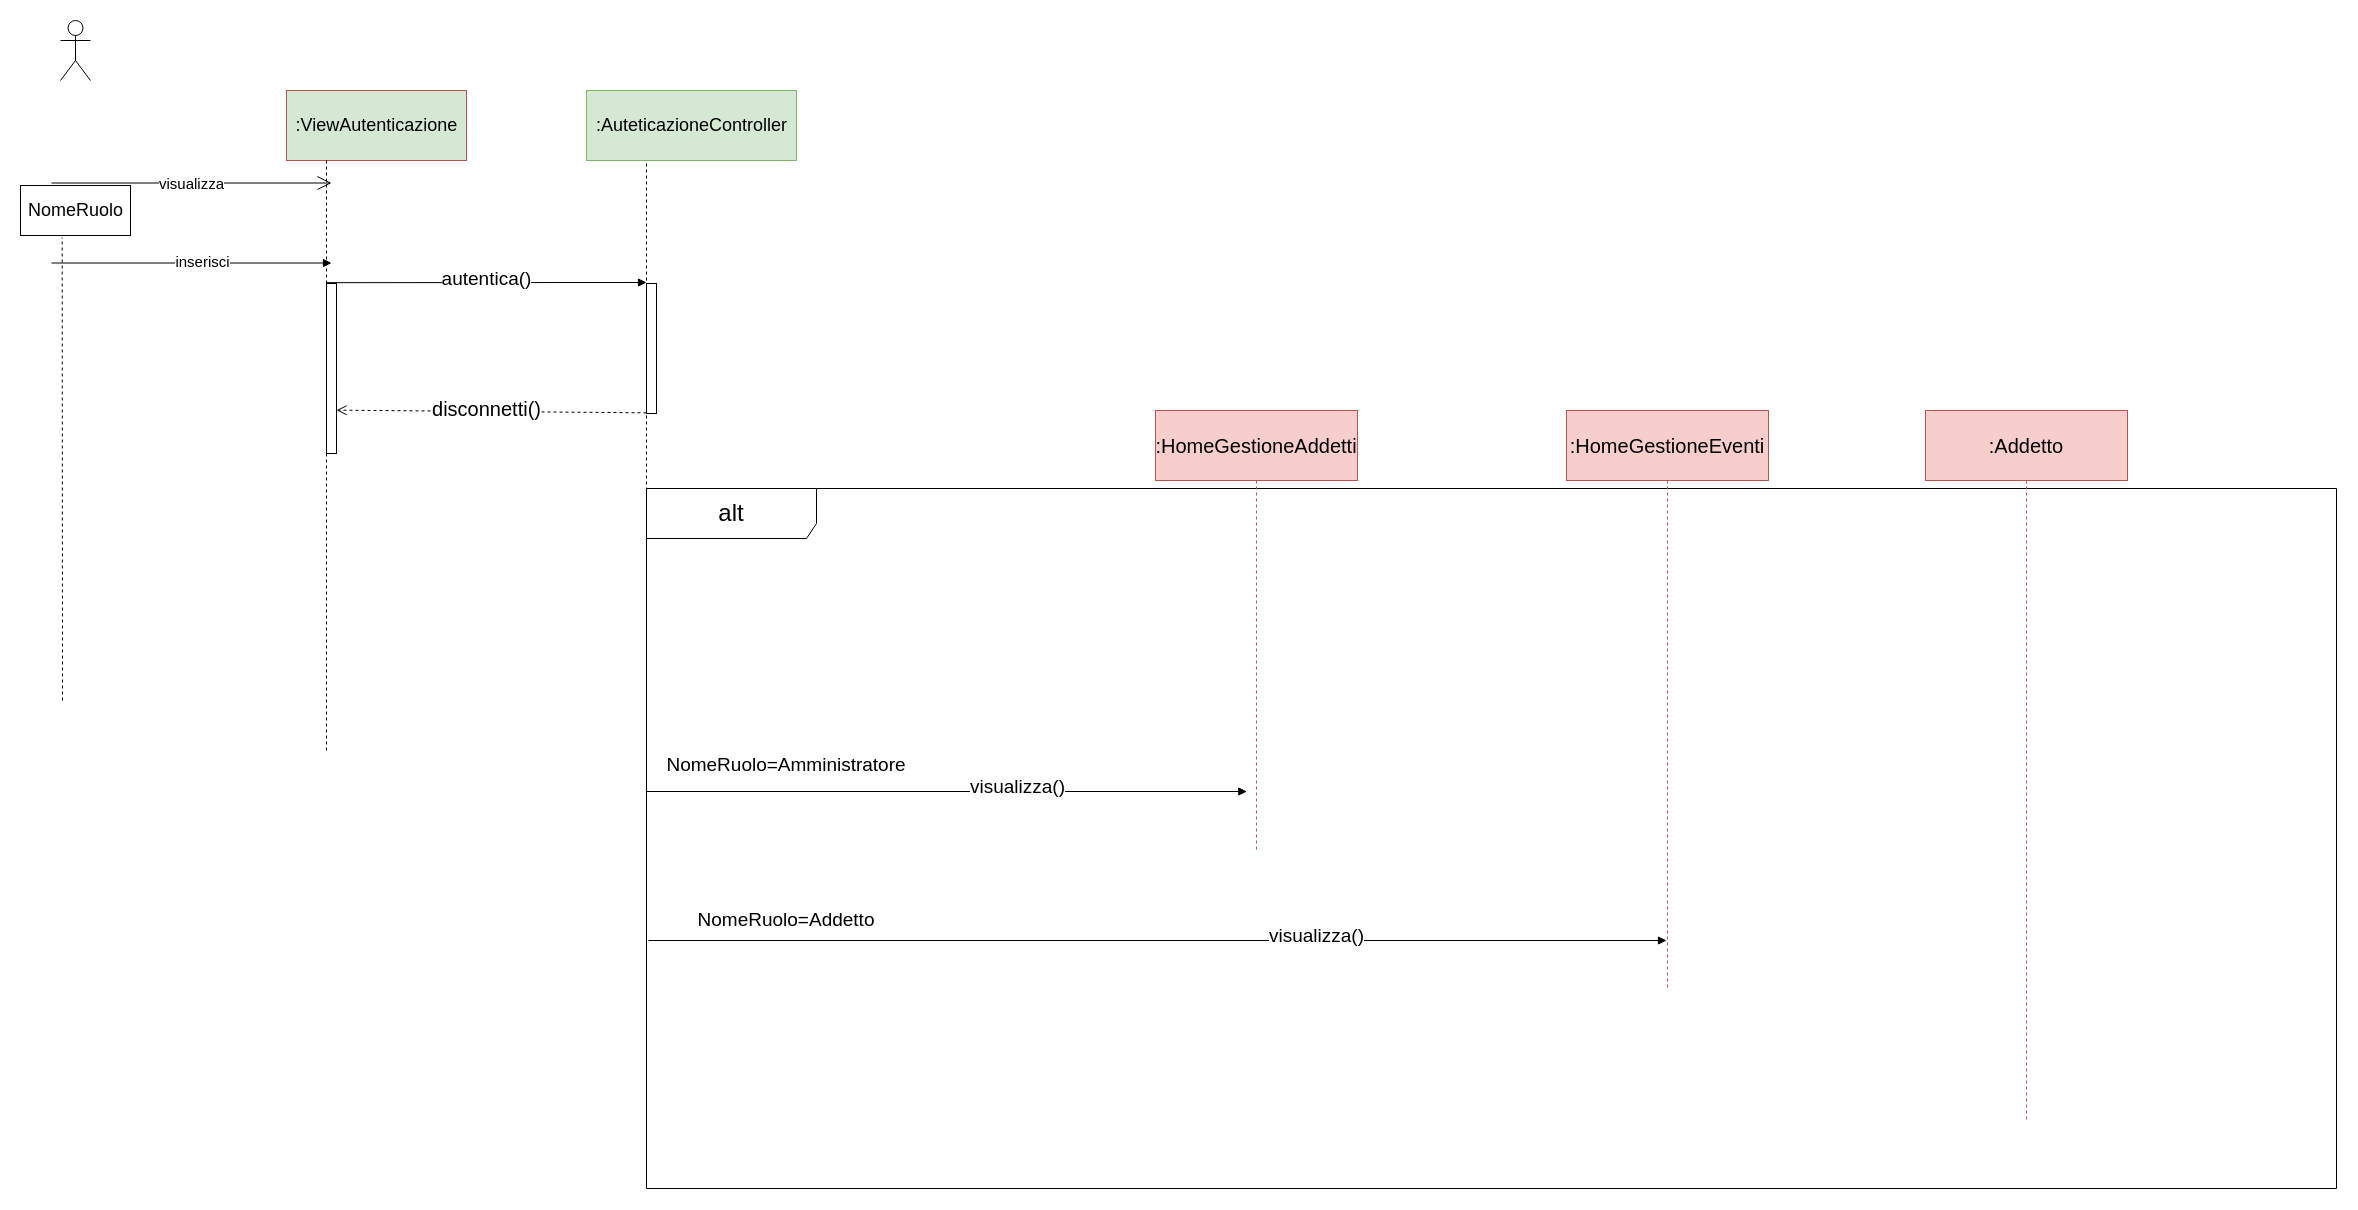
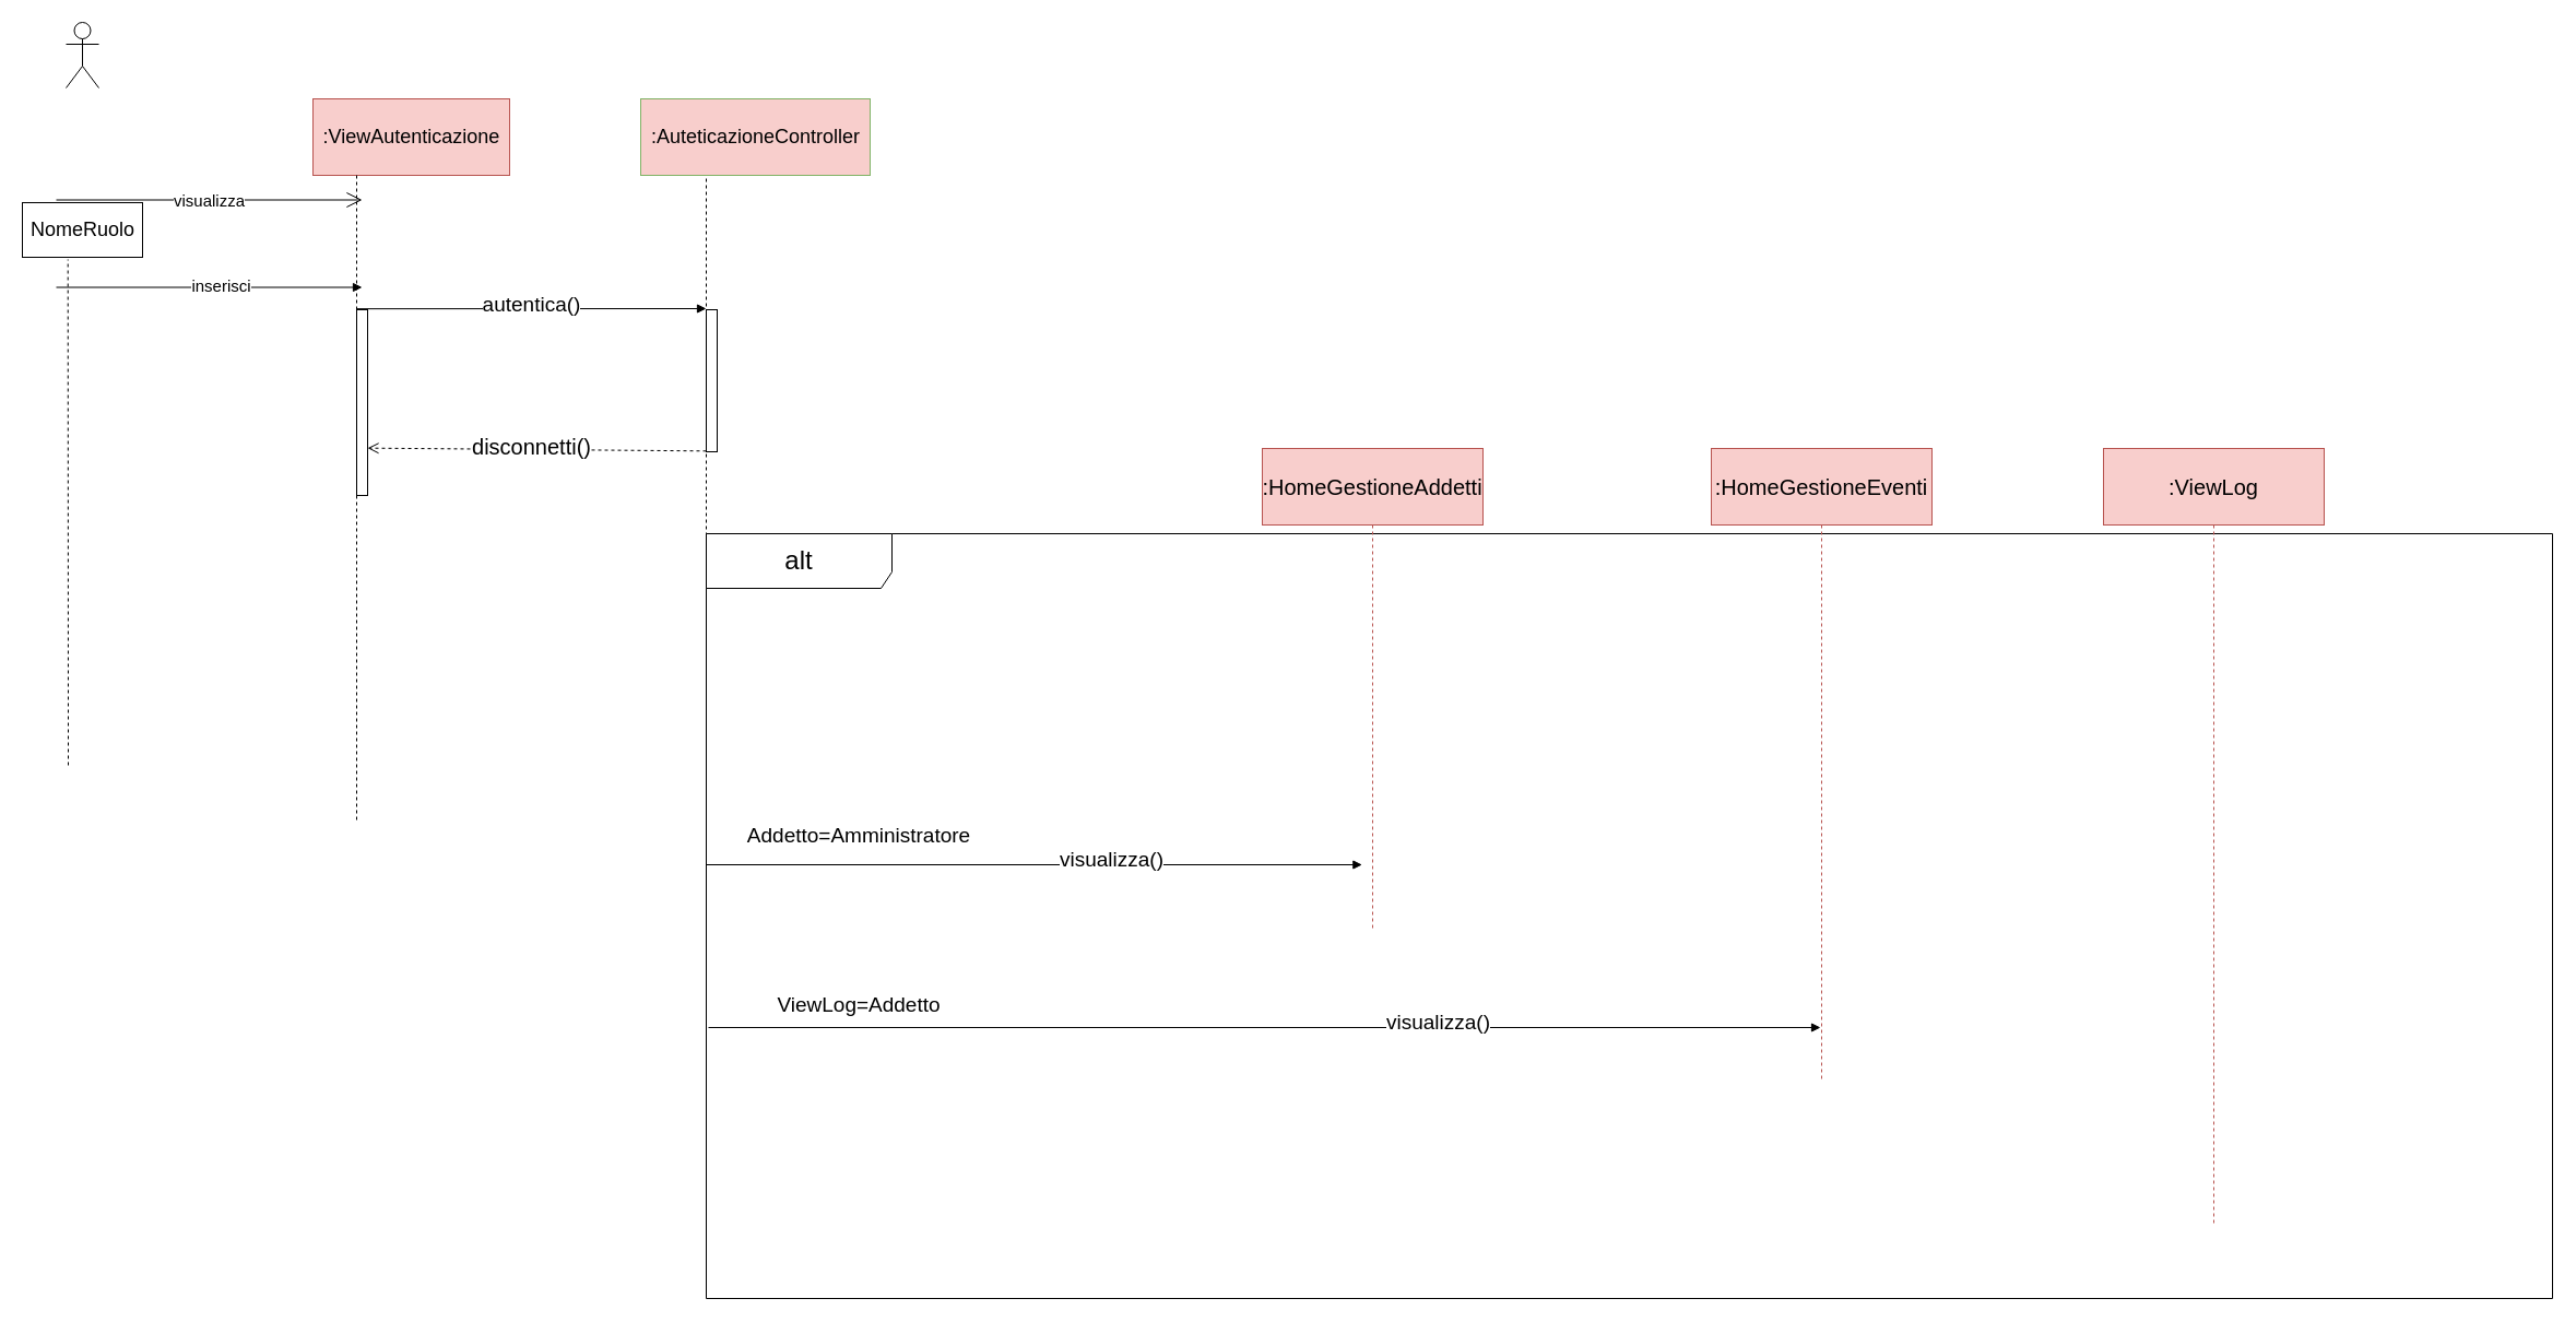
- <mxCell id="2" value="&lt;font style=&quot;font-size: 18px&quot;&gt;:ViewAutenticazione&lt;/font&gt;" style="html=1;fillColor=#d5e8d4;strokeColor=#b85450;" parent="1" vertex="1"><mxGeometry x="286" y="90" width="180" height="70" as="geometry" /></mxCell>
+ <mxCell id="2" value="&lt;font style=&quot;font-size: 18px&quot;&gt;:ViewAutenticazione&lt;/font&gt;" style="html=1;fillColor=#f8cecc;strokeColor=#b85450;" parent="1" vertex="1"><mxGeometry x="286" y="90" width="180" height="70" as="geometry" /></mxCell>
- <mxCell id="3" value="&lt;font style=&quot;font-size: 18px&quot;&gt;:AuteticazioneController&lt;/font&gt;" style="html=1;fillColor=#d5e8d4;strokeColor=#82b366;" parent="1" vertex="1"><mxGeometry x="586" y="90" width="210" height="70" as="geometry" /></mxCell>
+ <mxCell id="3" value="&lt;font style=&quot;font-size: 18px&quot;&gt;:AuteticazioneController&lt;/font&gt;" style="html=1;fillColor=#f8cecc;strokeColor=#82b366;" parent="1" vertex="1"><mxGeometry x="586" y="90" width="210" height="70" as="geometry" /></mxCell>
- <mxCell id="18" value="&lt;font style=&quot;font-size: 20px&quot;&gt;:Addetto&lt;/font&gt;" style="shape=umlLifeline;perimeter=lifelinePerimeter;whiteSpace=wrap;html=1;container=1;collapsible=0;recursiveResize=0;outlineConnect=0;size=70;fillColor=#f8cecc;strokeColor=#b85450;" parent="1" vertex="1"><mxGeometry x="1925" y="410" width="202" height="710" as="geometry" /></mxCell>
+ <mxCell id="18" value="&lt;font style=&quot;font-size: 20px&quot;&gt;:ViewLog&lt;/font&gt;" style="shape=umlLifeline;perimeter=lifelinePerimeter;whiteSpace=wrap;html=1;container=1;collapsible=0;recursiveResize=0;outlineConnect=0;size=70;fillColor=#f8cecc;strokeColor=#b85450;" parent="1" vertex="1"><mxGeometry x="1925" y="410" width="202" height="710" as="geometry" /></mxCell>
- <mxCell id="12" value="&lt;font style=&quot;font-size: 19px&quot;&gt;NomeRuolo=Amministratore&lt;/font&gt;" style="text;html=1;strokeColor=none;fillColor=none;align=center;verticalAlign=middle;whiteSpace=wrap;rounded=0;" parent="1" vertex="1"><mxGeometry x="656" y="755" width="260" height="20" as="geometry" /></mxCell>
+ <mxCell id="12" value="&lt;font style=&quot;font-size: 19px&quot;&gt;Addetto=Amministratore&lt;/font&gt;" style="text;html=1;strokeColor=none;fillColor=none;align=center;verticalAlign=middle;whiteSpace=wrap;rounded=0;" parent="1" vertex="1"><mxGeometry x="656" y="755" width="260" height="20" as="geometry" /></mxCell>
- <mxCell id="14" value="&lt;font style=&quot;font-size: 19px&quot;&gt;NomeRuolo=Addetto&lt;/font&gt;" style="text;html=1;strokeColor=none;fillColor=none;align=center;verticalAlign=middle;whiteSpace=wrap;rounded=0;" parent="1" vertex="1"><mxGeometry x="656" y="910" width="260" height="20" as="geometry" /></mxCell>
+ <mxCell id="14" value="&lt;font style=&quot;font-size: 19px&quot;&gt;ViewLog=Addetto&lt;/font&gt;" style="text;html=1;strokeColor=none;fillColor=none;align=center;verticalAlign=middle;whiteSpace=wrap;rounded=0;" parent="1" vertex="1"><mxGeometry x="656" y="910" width="260" height="20" as="geometry" /></mxCell>
